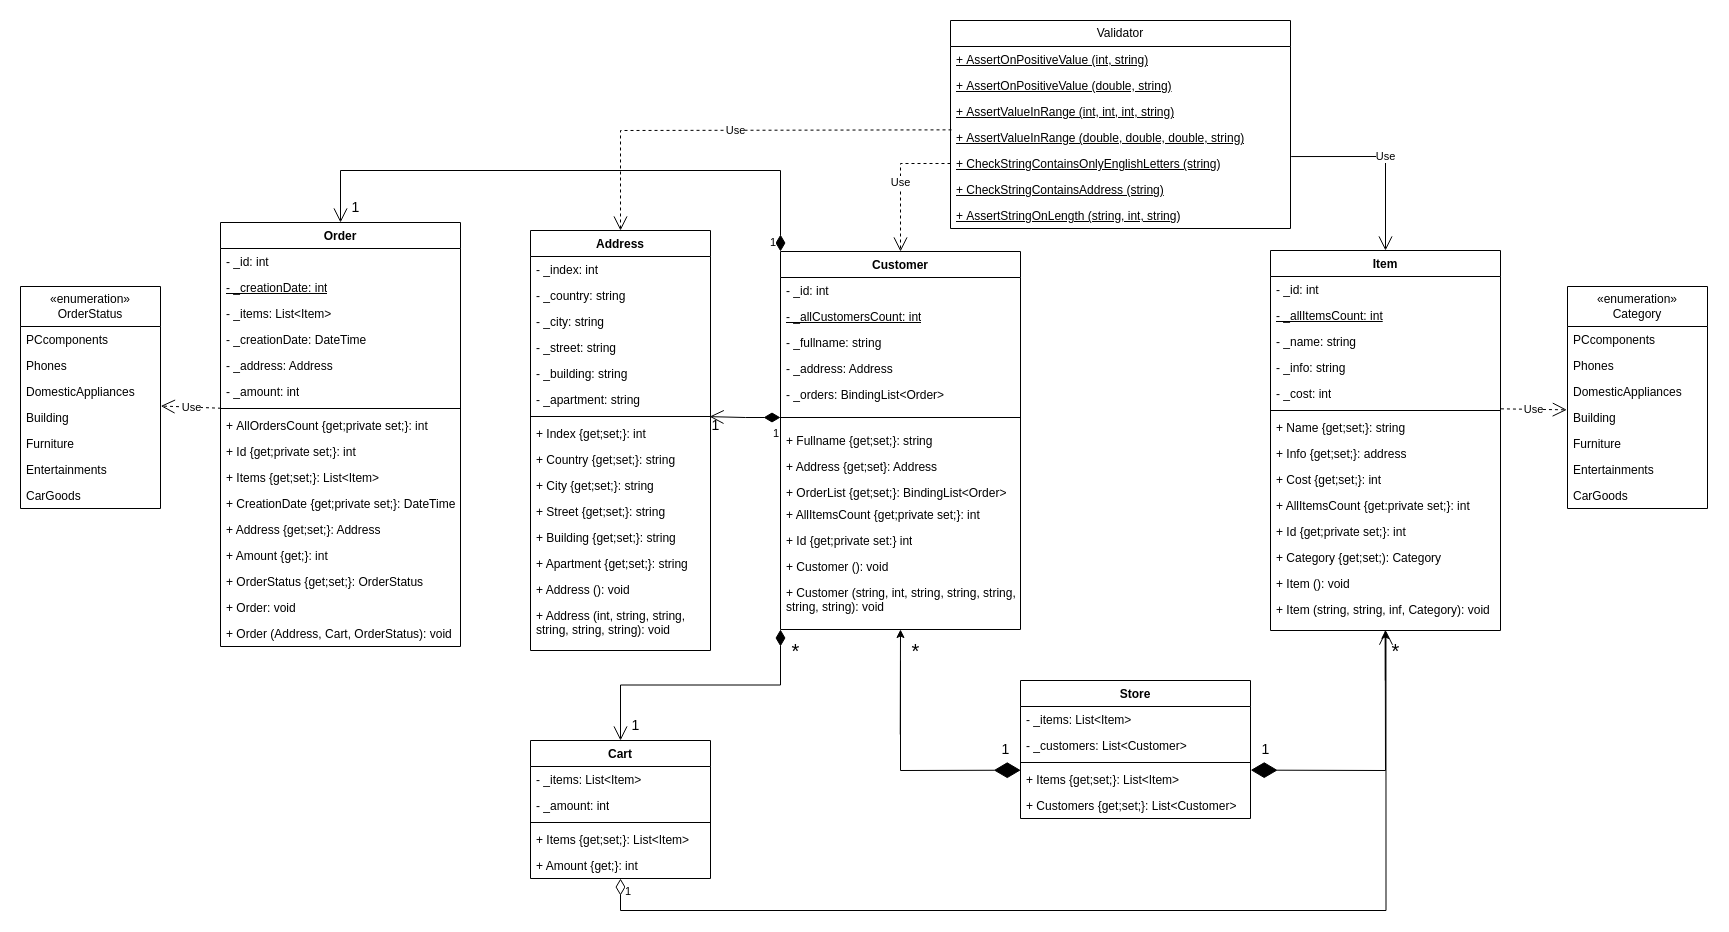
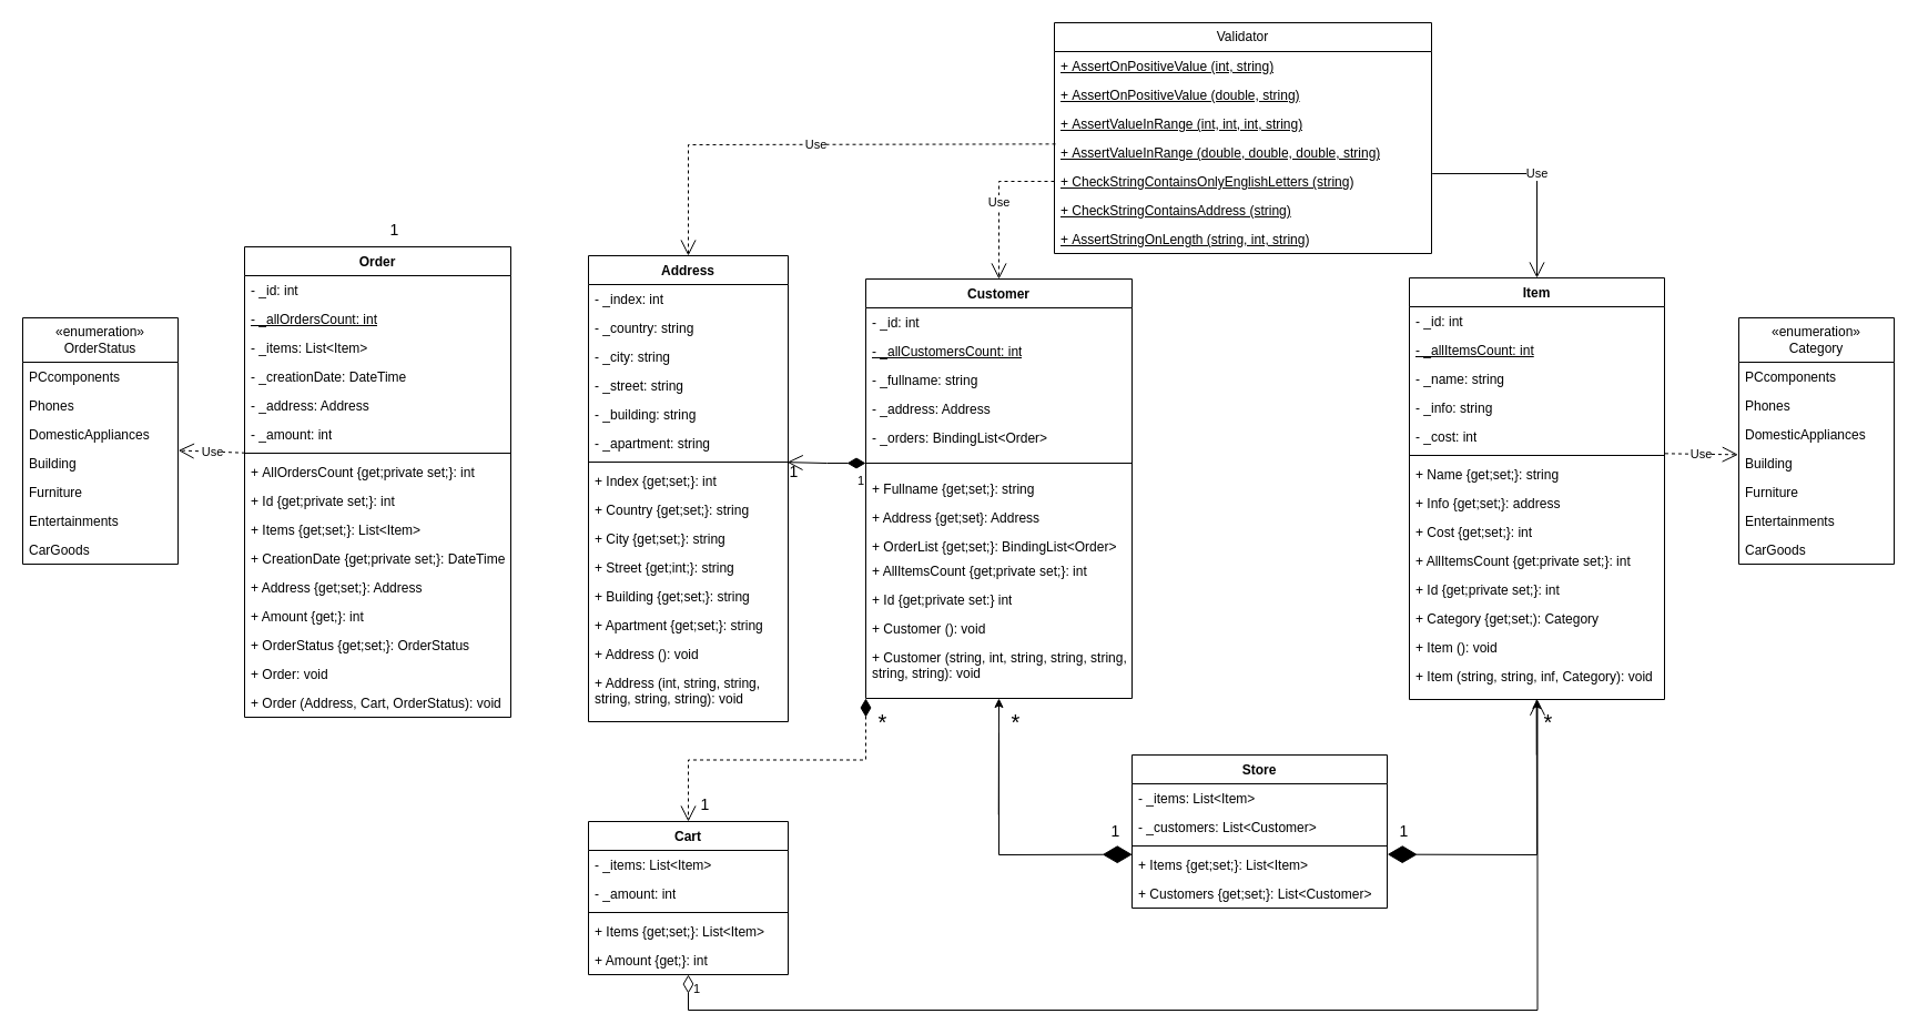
- <mxCell id="119" value="1" style="endArrow=open;html=1;endSize=12;startArrow=diamondThin;startSize=14;startFill=1;edgeStyle=orthogonalEdgeStyle;align=right;verticalAlign=bottom;rounded=0;entryX=0.5;entryY=0;entryDx=0;entryDy=0;exitX=0;exitY=0;exitDx=0;exitDy=0;" edge="1" parent="1" source="25" target="89"><mxGeometry x="-1" y="3" relative="1" as="geometry"><mxPoint x="800" y="200" as="sourcePoint" /><mxPoint x="340" y="200" as="targetPoint" /><Array as="points"><mxPoint x="780" y="170" /><mxPoint x="340" y="170" /></Array></mxGeometry></mxCell>
- <mxCell id="91" value="-&amp;nbsp;_creationDate: int" style="text;strokeColor=none;fillColor=none;align=left;verticalAlign=top;spacingLeft=4;spacingRight=4;overflow=hidden;rotatable=0;points=[[0,0.5],[1,0.5]];portConstraint=eastwest;whiteSpace=wrap;html=1;fontStyle=4" parent="89" vertex="1"><mxGeometry y="52" width="240" height="26" as="geometry" /></mxCell>
+ <mxCell id="91" value="-&amp;nbsp;_allOrdersCount: int" style="text;strokeColor=none;fillColor=none;align=left;verticalAlign=top;spacingLeft=4;spacingRight=4;overflow=hidden;rotatable=0;points=[[0,0.5],[1,0.5]];portConstraint=eastwest;whiteSpace=wrap;html=1;fontStyle=4" parent="89" vertex="1"><mxGeometry y="52" width="240" height="26" as="geometry" /></mxCell>
- <mxCell id="50" value="+ Street {get;set;}: string" style="text;strokeColor=none;fillColor=none;align=left;verticalAlign=top;spacingLeft=4;spacingRight=4;overflow=hidden;rotatable=0;points=[[0,0.5],[1,0.5]];portConstraint=eastwest;whiteSpace=wrap;html=1;" parent="39" vertex="1"><mxGeometry y="268" width="180" height="26" as="geometry" /></mxCell>
+ <mxCell id="50" value="+ Street {get;int;}: string" style="text;strokeColor=none;fillColor=none;align=left;verticalAlign=top;spacingLeft=4;spacingRight=4;overflow=hidden;rotatable=0;points=[[0,0.5],[1,0.5]];portConstraint=eastwest;whiteSpace=wrap;html=1;" parent="39" vertex="1"><mxGeometry y="268" width="180" height="26" as="geometry" /></mxCell>
- <mxCell id="116" value="&lt;div style=&quot;&quot;&gt;&lt;br&gt;&lt;/div&gt;" style="endArrow=open;html=1;endSize=12;startArrow=diamondThin;startSize=14;startFill=1;edgeStyle=orthogonalEdgeStyle;align=left;verticalAlign=top;rounded=0;labelPosition=right;verticalLabelPosition=bottom;entryX=0.5;entryY=0;entryDx=0;entryDy=0;exitX=0;exitY=1;exitDx=0;exitDy=0;" parent="1" source="25" target="83" edge="1"><mxGeometry x="-1" y="3" relative="1" as="geometry"><mxPoint x="790" y="670" as="sourcePoint" /><mxPoint x="760" y="640" as="targetPoint" /></mxGeometry></mxCell>
+ <mxCell id="116" value="&lt;div style=&quot;&quot;&gt;&lt;br&gt;&lt;/div&gt;" style="endArrow=open;html=1;endSize=12;startArrow=diamondThin;startSize=14;startFill=1;edgeStyle=orthogonalEdgeStyle;align=left;verticalAlign=top;rounded=0;labelPosition=right;verticalLabelPosition=bottom;entryX=0.5;entryY=0;entryDx=0;entryDy=0;exitX=0;exitY=1;exitDx=0;exitDy=0;dashed=1;" parent="1" source="25" target="83" edge="1"><mxGeometry x="-1" y="3" relative="1" as="geometry"><mxPoint x="790" y="670" as="sourcePoint" /><mxPoint x="760" y="640" as="targetPoint" /></mxGeometry></mxCell>
